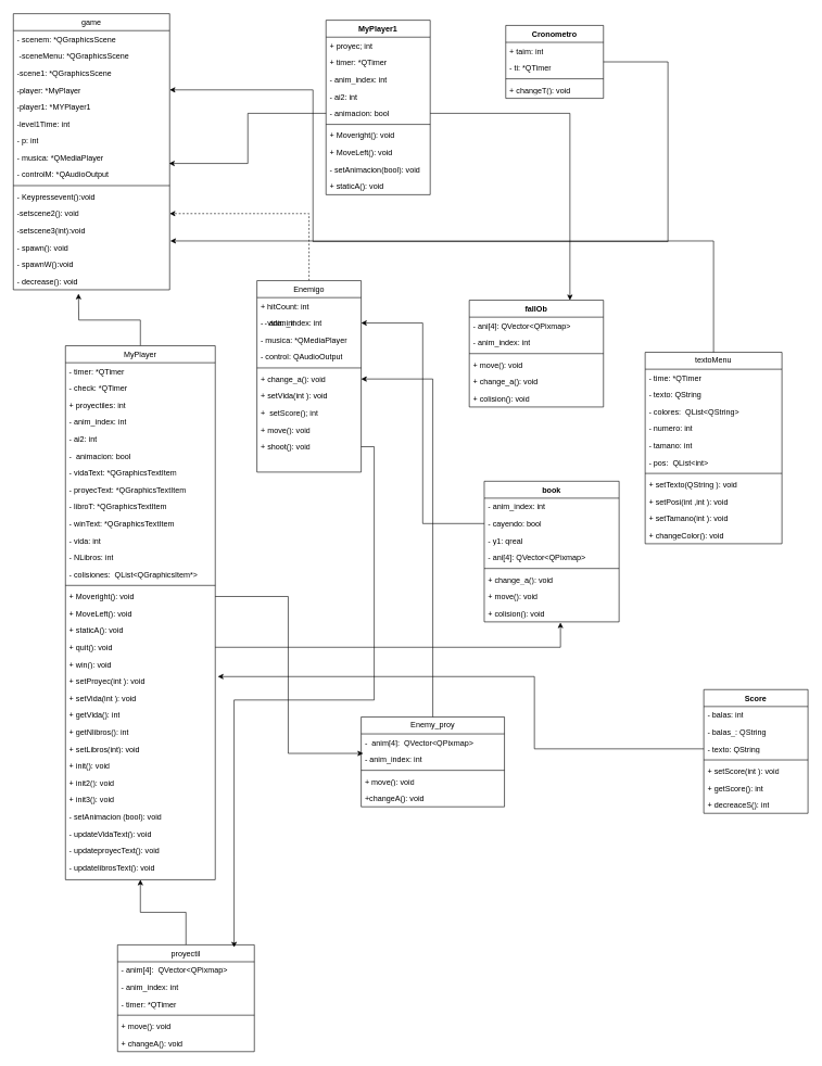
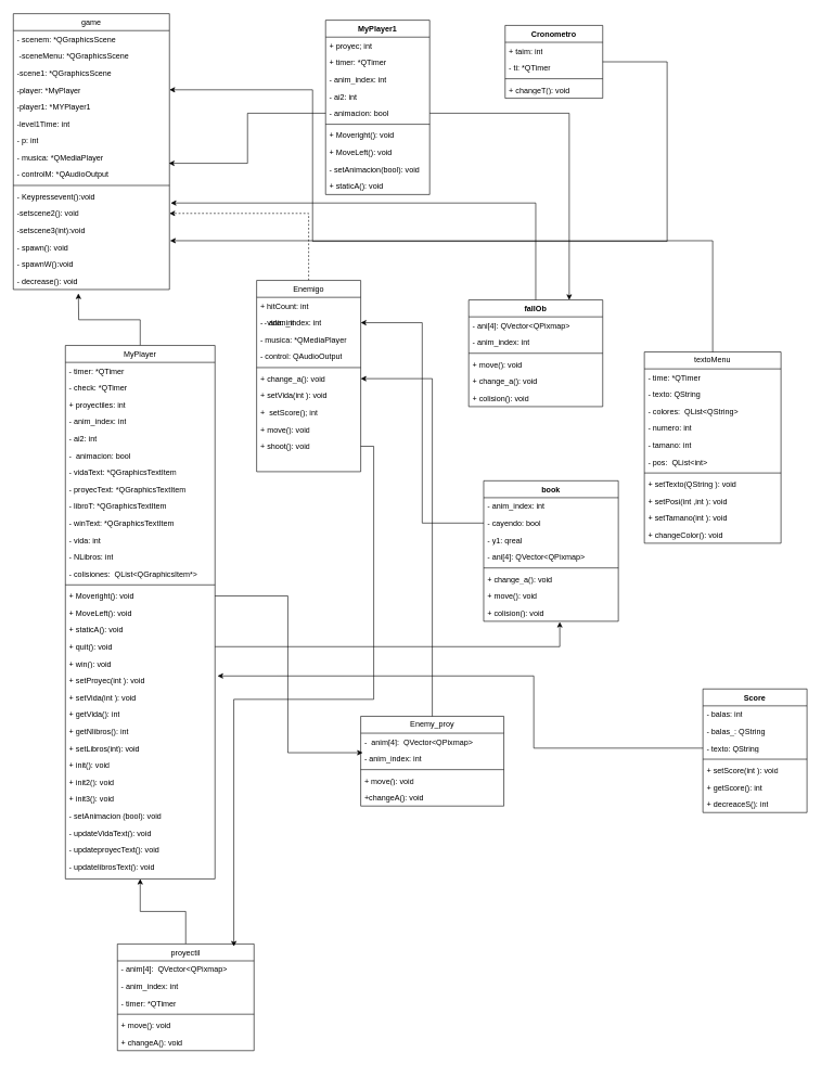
+ <mxCell id="100" style="edgeStyle=orthogonalEdgeStyle;rounded=0;orthogonalLoop=1;jettySize=auto;html=1;entryX=1.008;entryY=-0.115;entryDx=0;entryDy=0;entryPerimeter=0;" edge="1" parent="1" source="93" target="67"><mxGeometry relative="1" as="geometry" /></mxCell>
